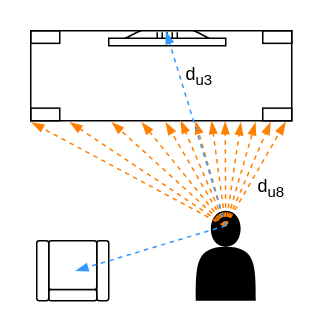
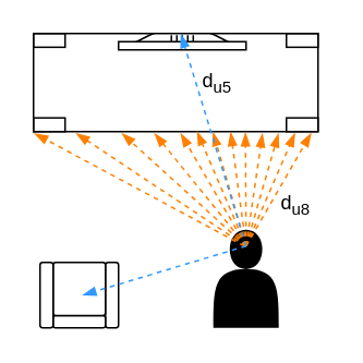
- <mxCell id="22" value="d&lt;sub&gt;u3&lt;/sub&gt;" style="text;html=1;align=center;verticalAlign=middle;resizable=0;points=[];autosize=1;strokeColor=none;fillColor=none;" vertex="1" parent="1"><mxGeometry x="112" y="35" width="40" height="30" as="geometry" /></mxCell>
+ <mxCell id="22" value="d&lt;sub&gt;u5&lt;/sub&gt;" style="text;html=1;align=center;verticalAlign=middle;resizable=0;points=[];autosize=1;strokeColor=none;fillColor=none;" vertex="1" parent="1"><mxGeometry x="112" y="35" width="40" height="30" as="geometry" /></mxCell>
